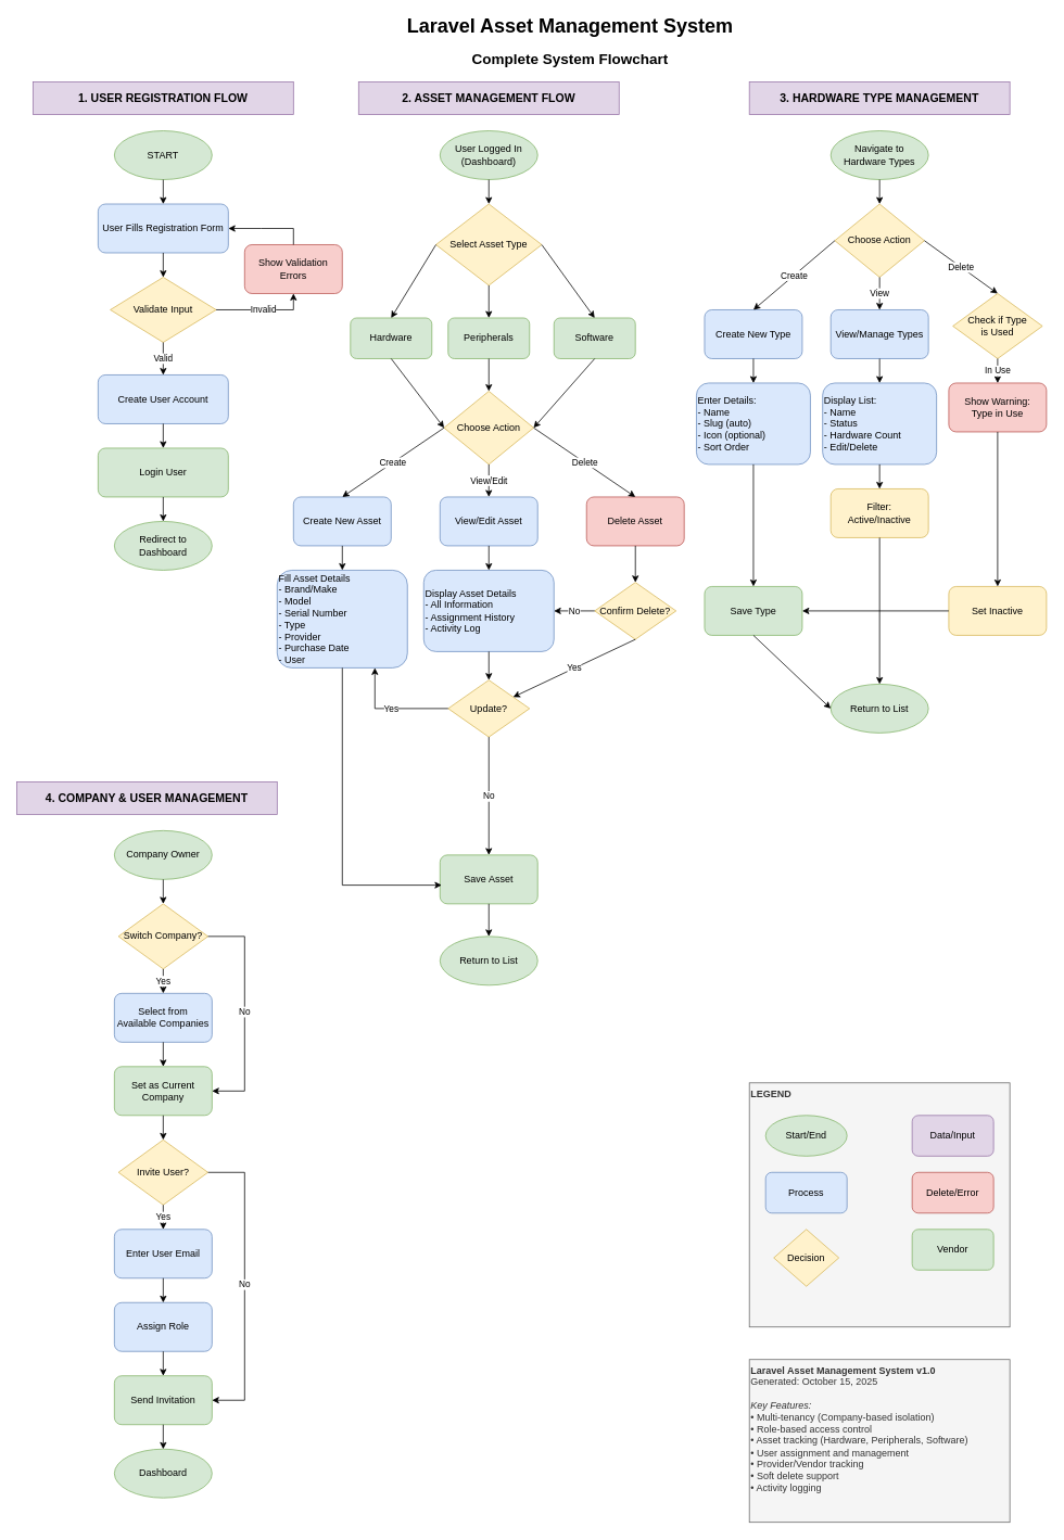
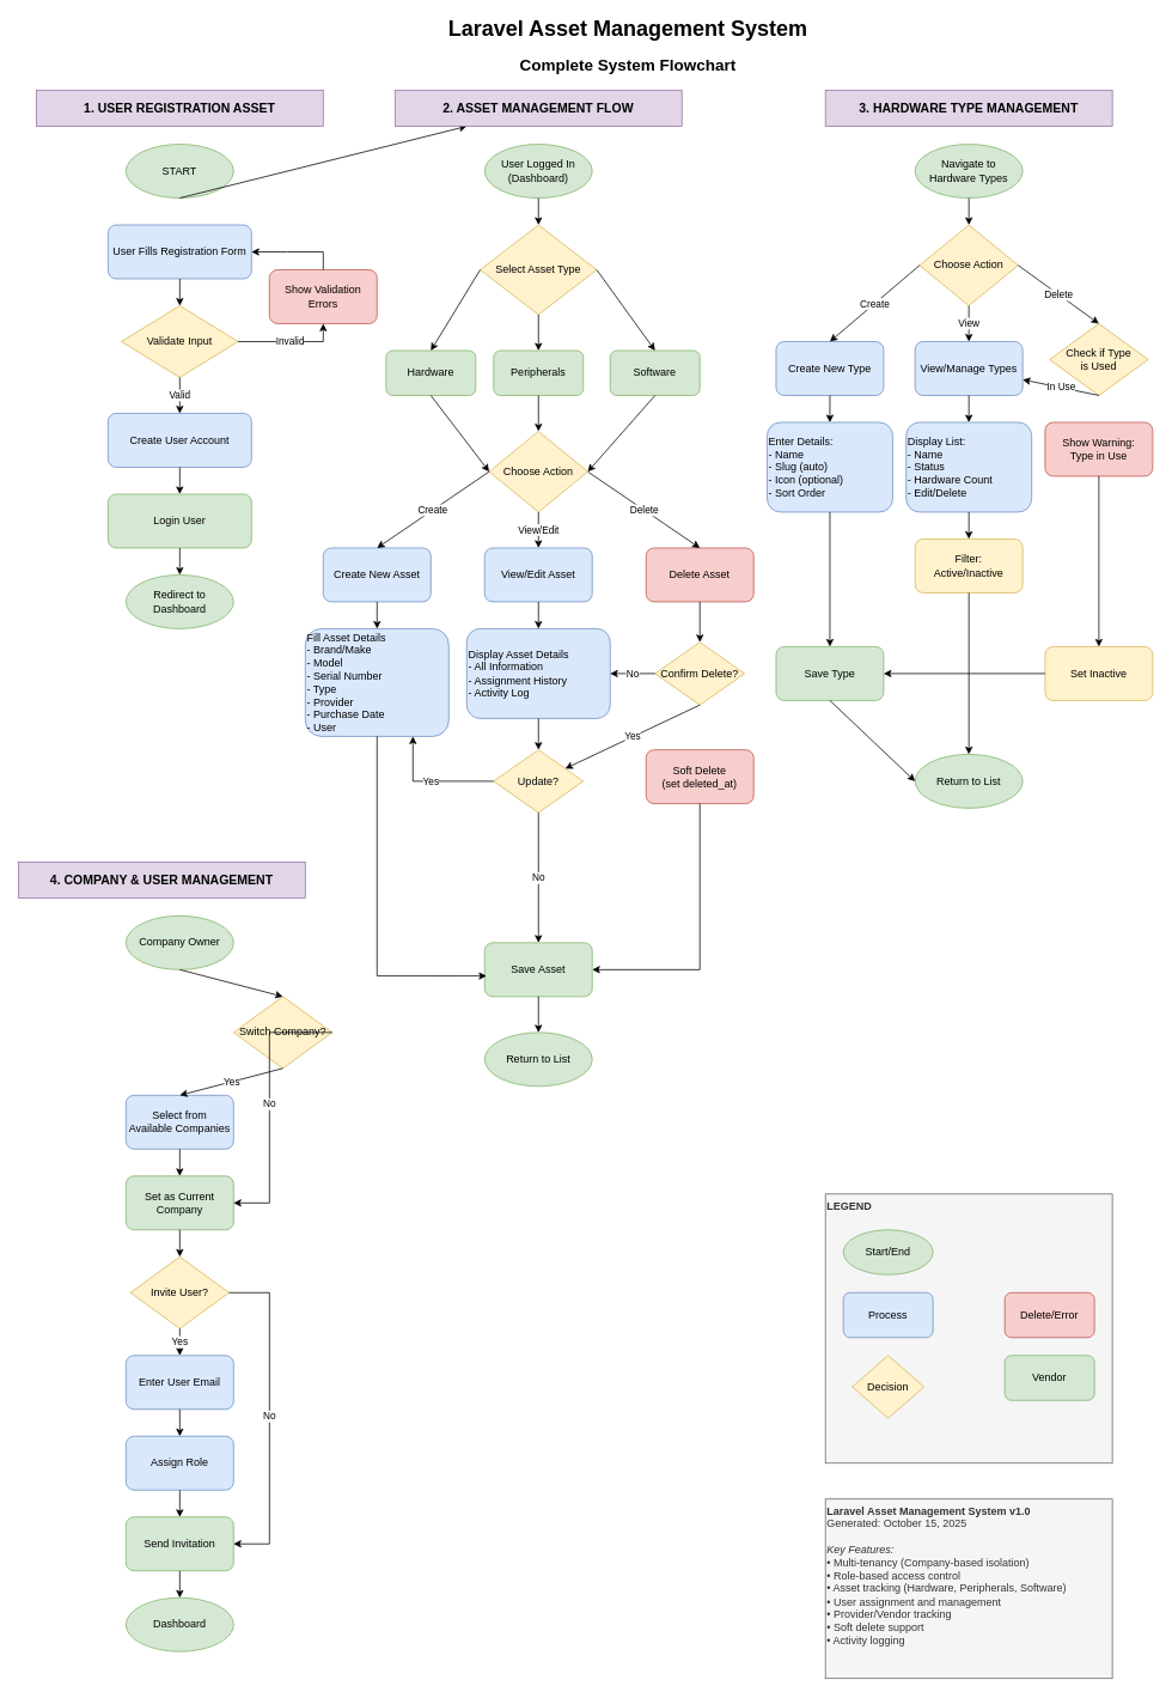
- <mxCell id="3" value="&lt;b&gt;1. USER REGISTRATION FLOW&lt;/b&gt;" style="rounded=0;whiteSpace=wrap;html=1;fillColor=#e1d5e7;strokeColor=#9673a6;fontSize=14;" parent="1" vertex="1"><mxGeometry x="40" y="100" width="320" height="40" as="geometry" /></mxCell>
+ <mxCell id="3" value="&lt;b&gt;1. USER REGISTRATION ASSET&lt;/b&gt;" style="rounded=0;whiteSpace=wrap;html=1;fillColor=#e1d5e7;strokeColor=#9673a6;fontSize=14;" parent="1" vertex="1"><mxGeometry x="40" y="100" width="320" height="40" as="geometry" /></mxCell>
- <mxCell id="11" value="" style="endArrow=classic;html=1;rounded=0;exitX=0.5;exitY=1;exitDx=0;exitDy=0;entryX=0.5;entryY=0;entryDx=0;entryDy=0;" parent="1" source="4" target="5" edge="1"><mxGeometry width="50" height="50" relative="1" as="geometry" /></mxCell>
+ <mxCell id="11" value="" style="endArrow=classic;html=1;rounded=0;exitX=0.5;exitY=1;exitDx=0;exitDy=0;" parent="1" source="4" target="18" edge="1"><mxGeometry width="50" height="50" relative="1" as="geometry" /></mxCell>
- <mxCell id="77" value="In Use" style="endArrow=classic;html=1;rounded=0;exitX=0.5;exitY=1;exitDx=0;exitDy=0;entryX=0.5;entryY=0;entryDx=0;entryDy=0;" parent="1" source="65" target="66" edge="1"><mxGeometry width="50" height="50" relative="1" as="geometry" /></mxCell>
+ <mxCell id="77" value="In Use" style="endArrow=classic;html=1;rounded=0;exitX=0.5;exitY=1;exitDx=0;exitDy=0;" parent="1" source="65" target="62" edge="1"><mxGeometry width="50" height="50" relative="1" as="geometry" /></mxCell>
+ <mxCell id="33" value="Soft Delete&lt;br&gt;(set deleted_at)" style="rounded=1;whiteSpace=wrap;html=1;fillColor=#f8cecc;strokeColor=#b85450;" parent="1" vertex="1"><mxGeometry x="720" y="835" width="120" height="60" as="geometry" /></mxCell>
+ <mxCell id="54" value="" style="endArrow=classic;html=1;rounded=0;exitX=0.5;exitY=1;exitDx=0;exitDy=0;entryX=1;entryY=0.5;entryDx=0;entryDy=0;" parent="1" source="33" target="27" edge="1"><mxGeometry width="50" height="50" relative="1" as="geometry"><Array as="points"><mxPoint x="780" y="1080" /></Array></mxGeometry></mxCell>
- <mxCell id="84" value="Switch Company?" style="rhombus;whiteSpace=wrap;html=1;fillColor=#fff2cc;strokeColor=#d6b656;" parent="1" vertex="1"><mxGeometry x="145" y="1110" width="110" height="80" as="geometry" /></mxCell>
+ <mxCell id="84" value="Switch Company?" style="rhombus;whiteSpace=wrap;html=1;fillColor=#fff2cc;strokeColor=#d6b656;" parent="1" vertex="1"><mxGeometry x="260" y="1110" width="110" height="80" as="geometry" /></mxCell>
- <mxCell id="106" value="Data/Input" style="rounded=1;whiteSpace=wrap;html=1;fillColor=#e1d5e7;strokeColor=#9673a6;" parent="1" vertex="1"><mxGeometry x="1120" y="1370" width="100" height="50" as="geometry" /></mxCell>
